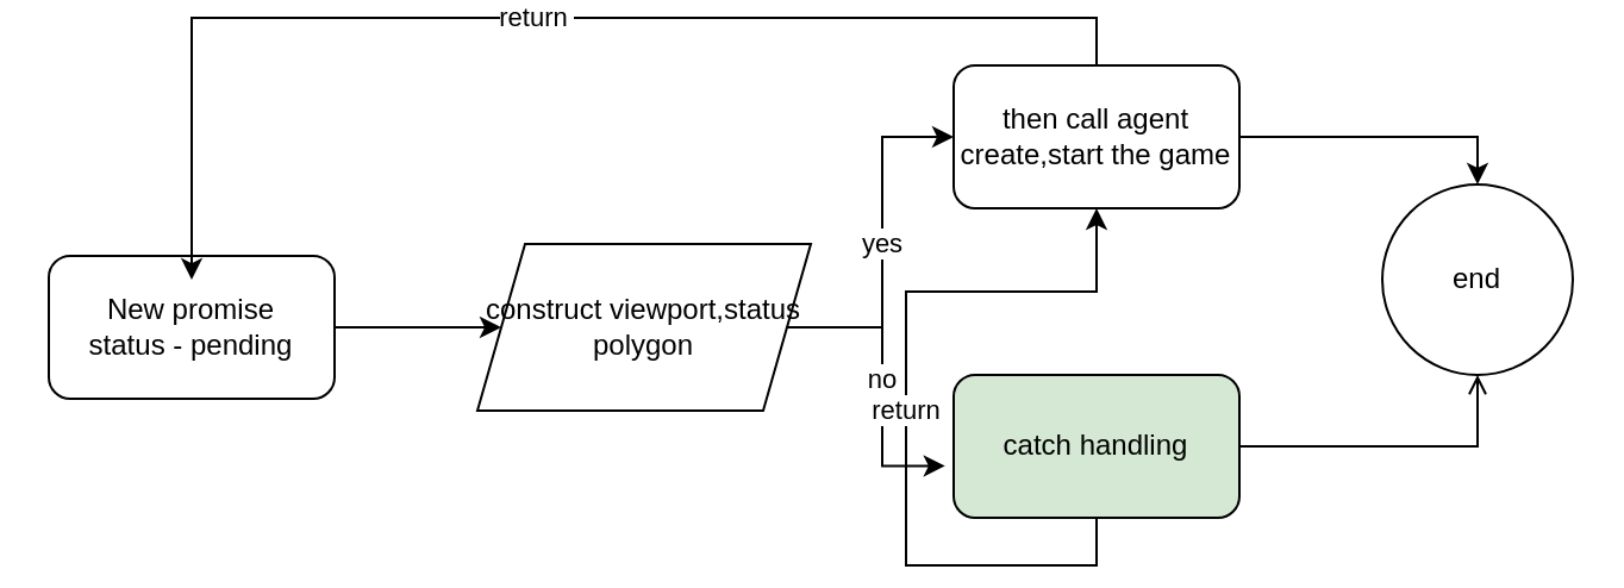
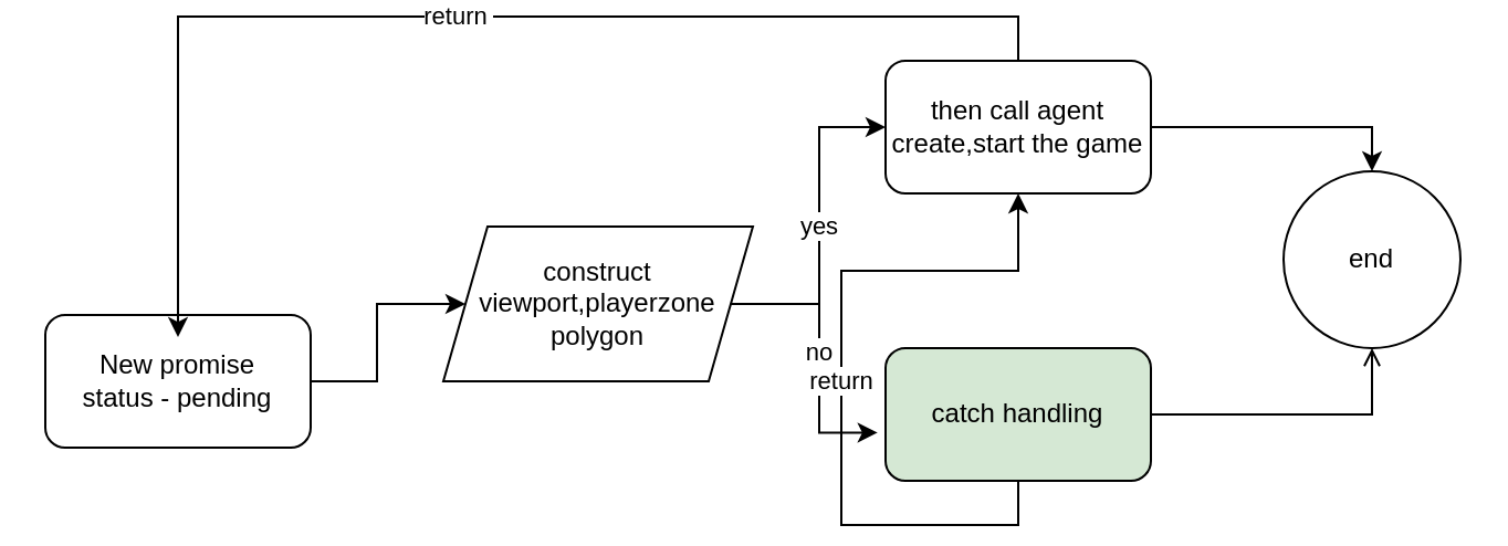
- <mxCell id="3" value="New promise&lt;br&gt;status - pending" style="rounded=1;whiteSpace=wrap;html=1;" vertex="1" parent="1"><mxGeometry x="20" y="100" width="120" height="60" as="geometry" /></mxCell>
+ <mxCell id="3" value="New promise&lt;br&gt;status - pending" style="rounded=1;whiteSpace=wrap;html=1;" vertex="1" parent="1"><mxGeometry x="20" y="135" width="120" height="60" as="geometry" /></mxCell>
- <mxCell id="6" value="construct viewport,status polygon" style="shape=parallelogram;perimeter=parallelogramPerimeter;whiteSpace=wrap;html=1;fixedSize=1;" vertex="1" parent="1"><mxGeometry x="200" y="95" width="140" height="70" as="geometry" /></mxCell>
+ <mxCell id="6" value="construct viewport,playerzone polygon" style="shape=parallelogram;perimeter=parallelogramPerimeter;whiteSpace=wrap;html=1;fixedSize=1;" vertex="1" parent="1"><mxGeometry x="200" y="95" width="140" height="70" as="geometry" /></mxCell>
